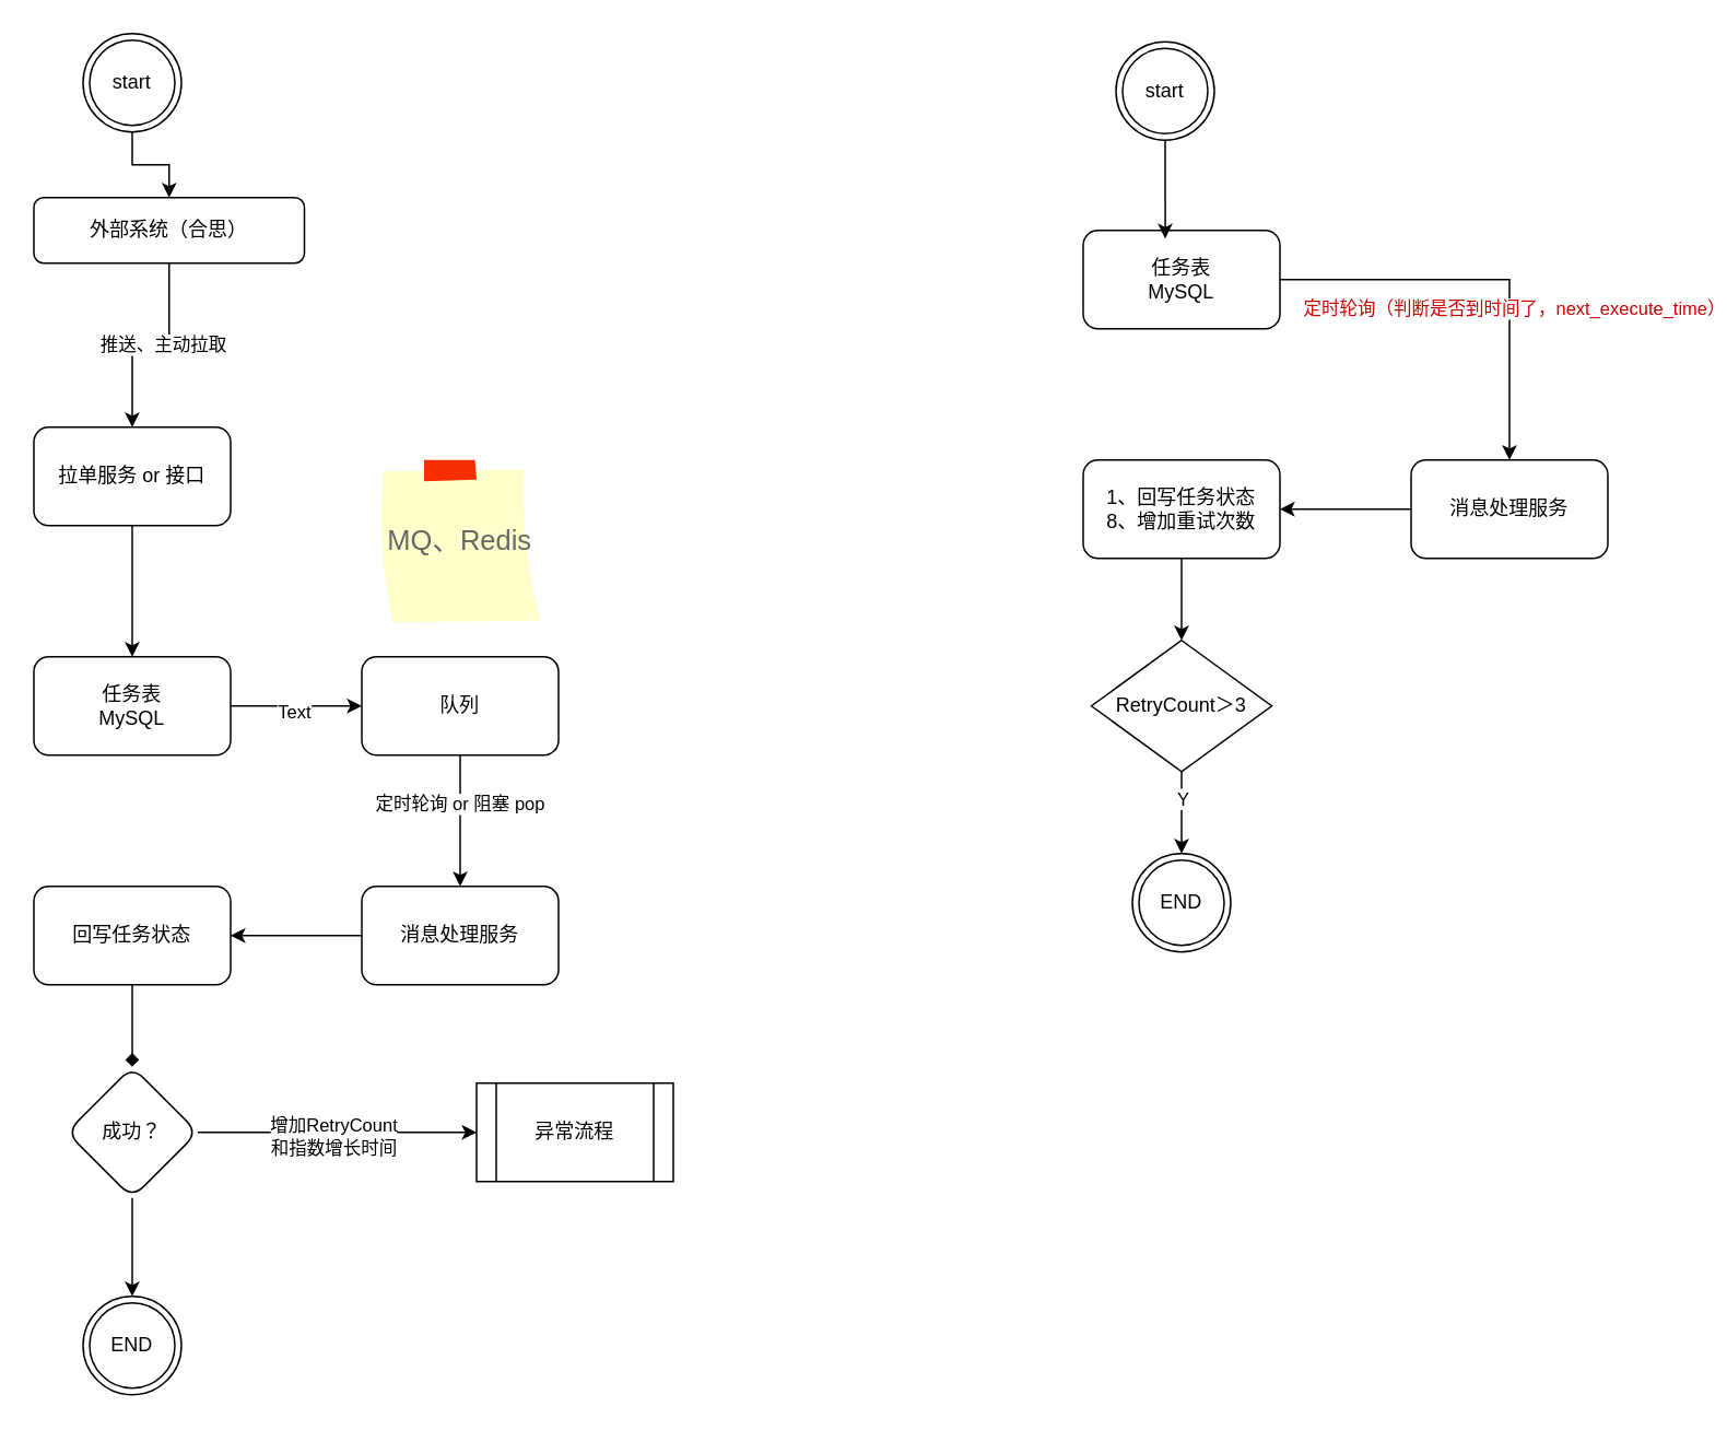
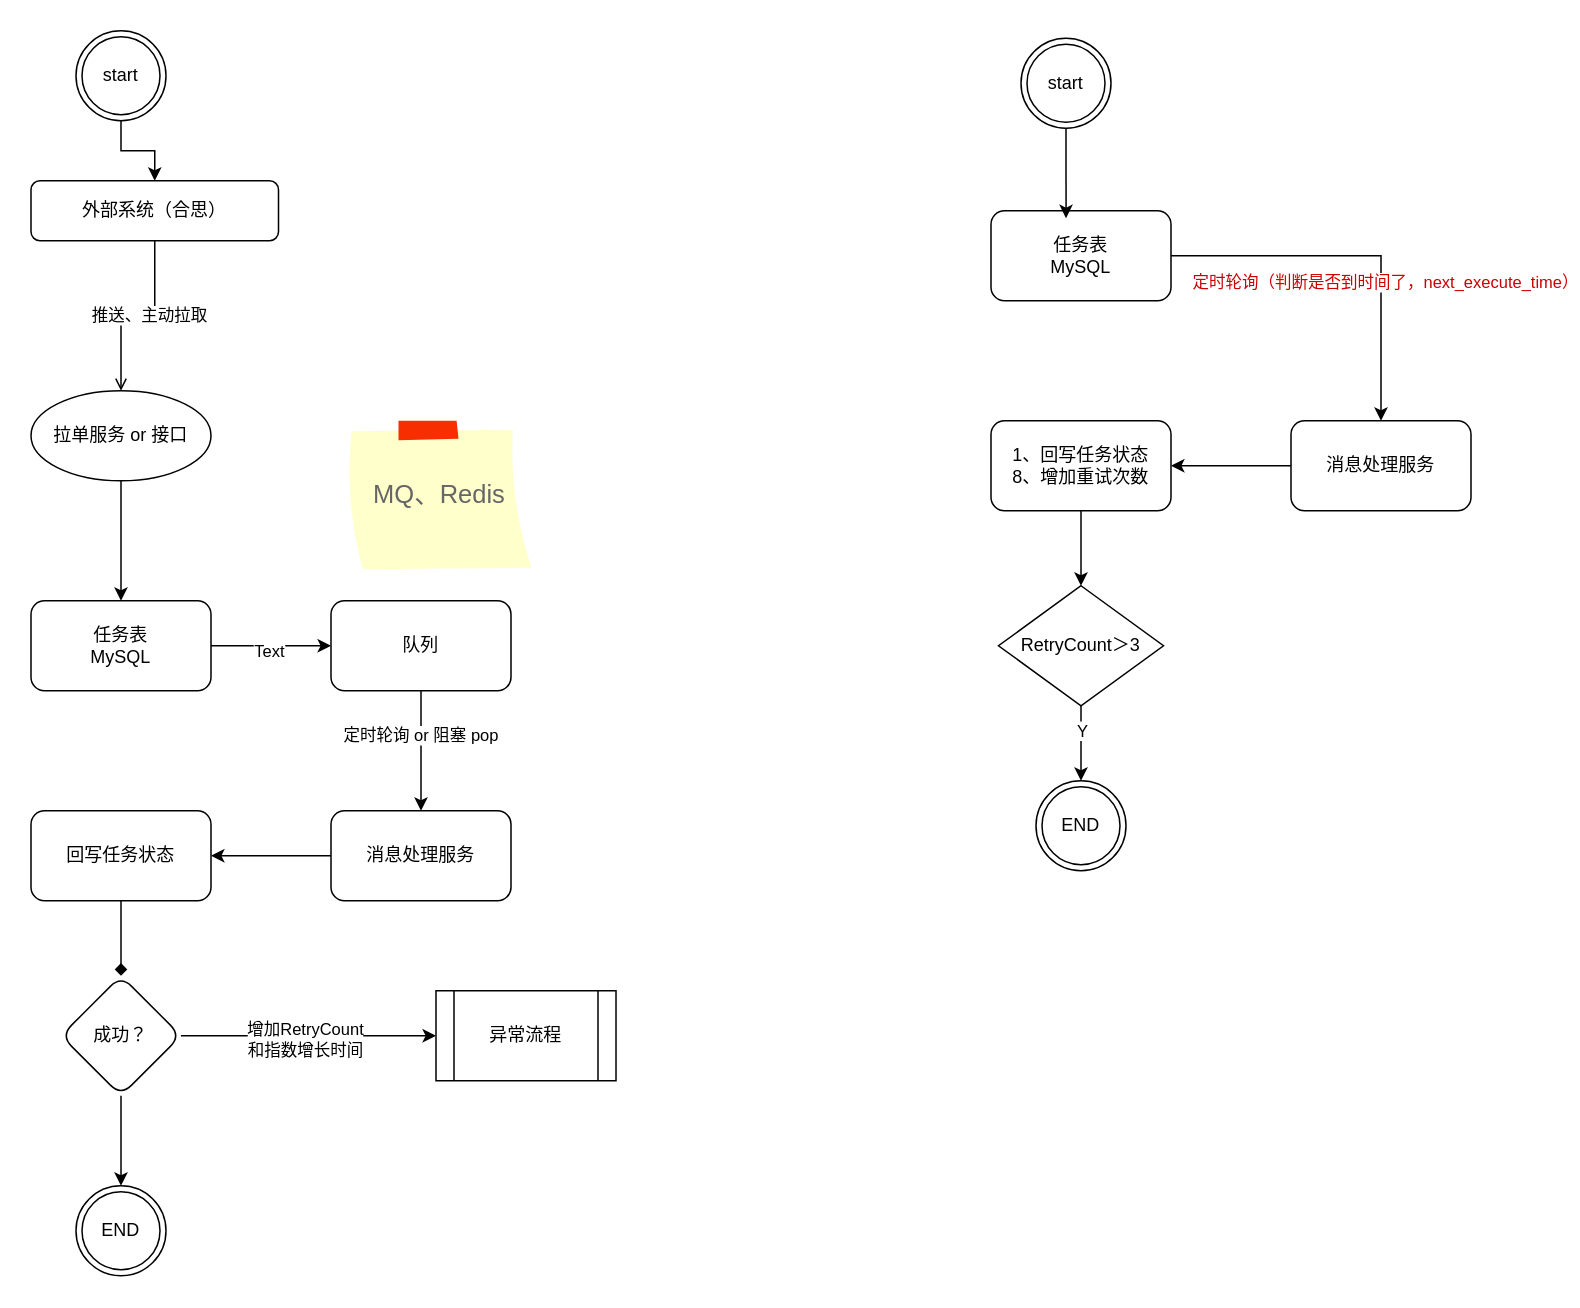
- <mxCell id="2" value="" style="edgeStyle=orthogonalEdgeStyle;rounded=0;orthogonalLoop=1;jettySize=auto;html=1;" edge="1" parent="1" source="4" target="6"><mxGeometry relative="1" as="geometry" /></mxCell>
+ <mxCell id="2" value="" style="edgeStyle=orthogonalEdgeStyle;rounded=0;orthogonalLoop=1;jettySize=auto;html=1;endArrow=open;" edge="1" parent="1" source="4" target="6"><mxGeometry relative="1" as="geometry" /></mxCell>
- <mxCell id="6" value="拉单服务 or 接口" style="whiteSpace=wrap;html=1;rounded=1;" vertex="1" parent="1"><mxGeometry x="20" y="260" width="120" height="60" as="geometry" /></mxCell>
+ <mxCell id="6" value="拉单服务 or 接口" style="ellipse;whiteSpace=wrap;html=1;" vertex="1" parent="1"><mxGeometry x="20" y="260" width="120" height="60" as="geometry" /></mxCell>
- <mxCell id="15" value="MQ、Redis" style="strokeWidth=1;shadow=0;dashed=0;align=center;html=1;shape=mxgraph.mockup.text.stickyNote2;fontColor=#666666;mainText=;fontSize=17;whiteSpace=wrap;fillColor=#ffffcc;strokeColor=#F62E00;" vertex="1" parent="1"><mxGeometry x="230" y="280" width="100" height="100" as="geometry" /></mxCell>
+ <mxCell id="15" value="MQ、Redis" style="strokeWidth=1;shadow=0;dashed=0;align=center;html=1;shape=mxgraph.mockup.text.stickyNote2;fontColor=#666666;mainText=;fontSize=17;whiteSpace=wrap;fillColor=#ffffcc;strokeColor=#F62E00;" vertex="1" parent="1"><mxGeometry x="230" y="280" width="125" height="100" as="geometry" /></mxCell>
